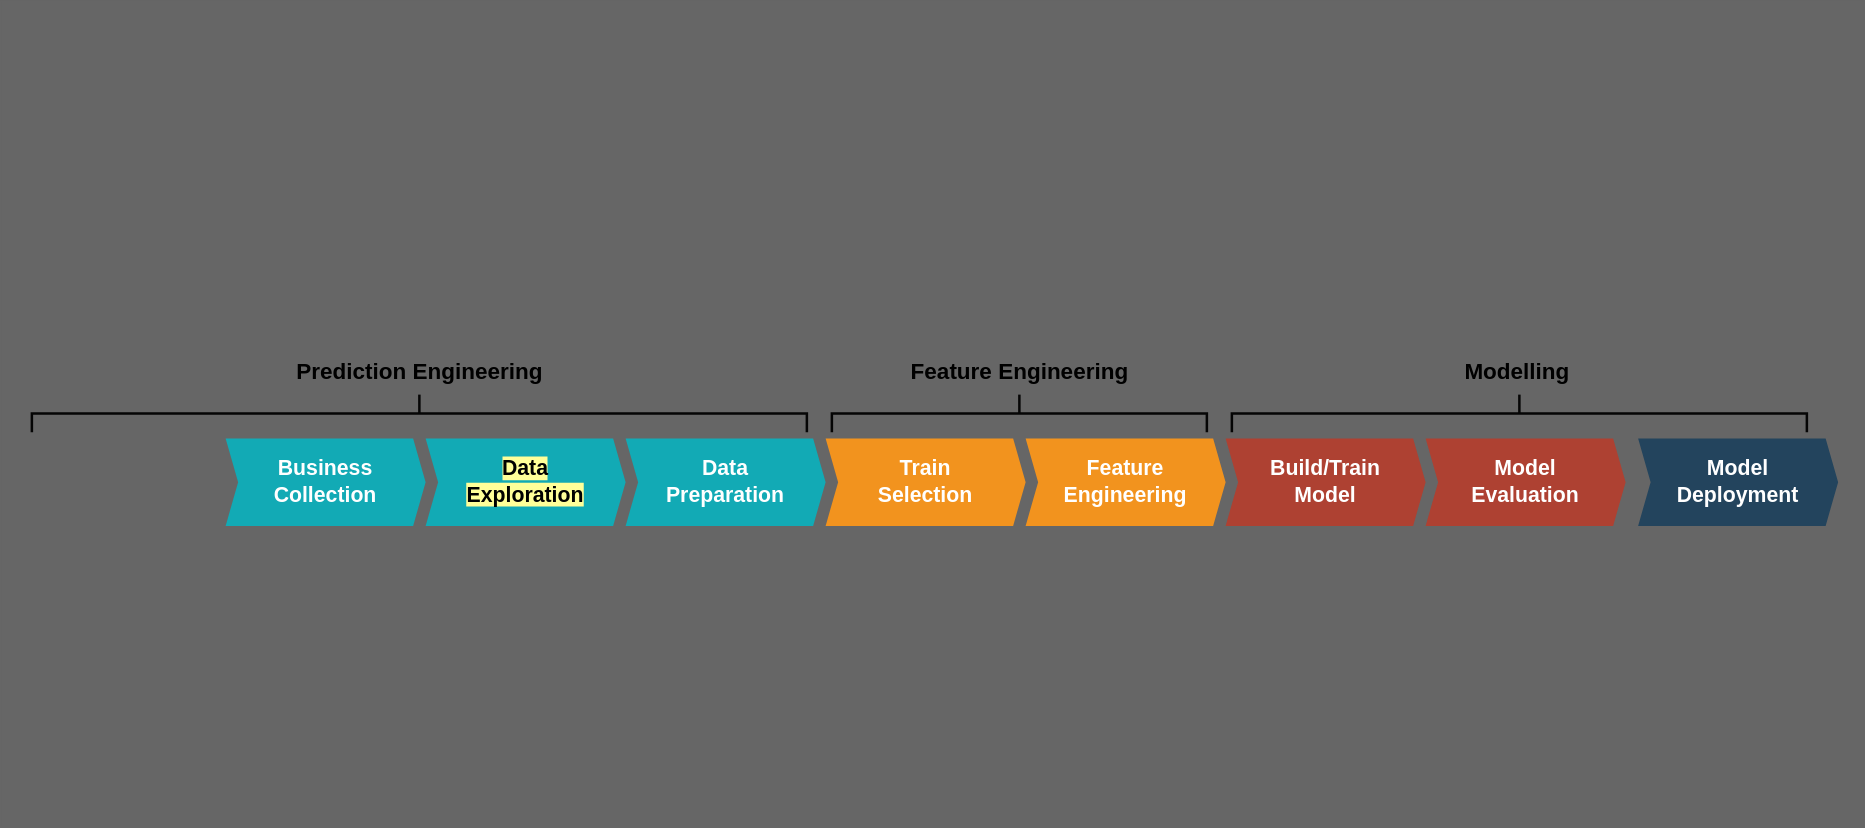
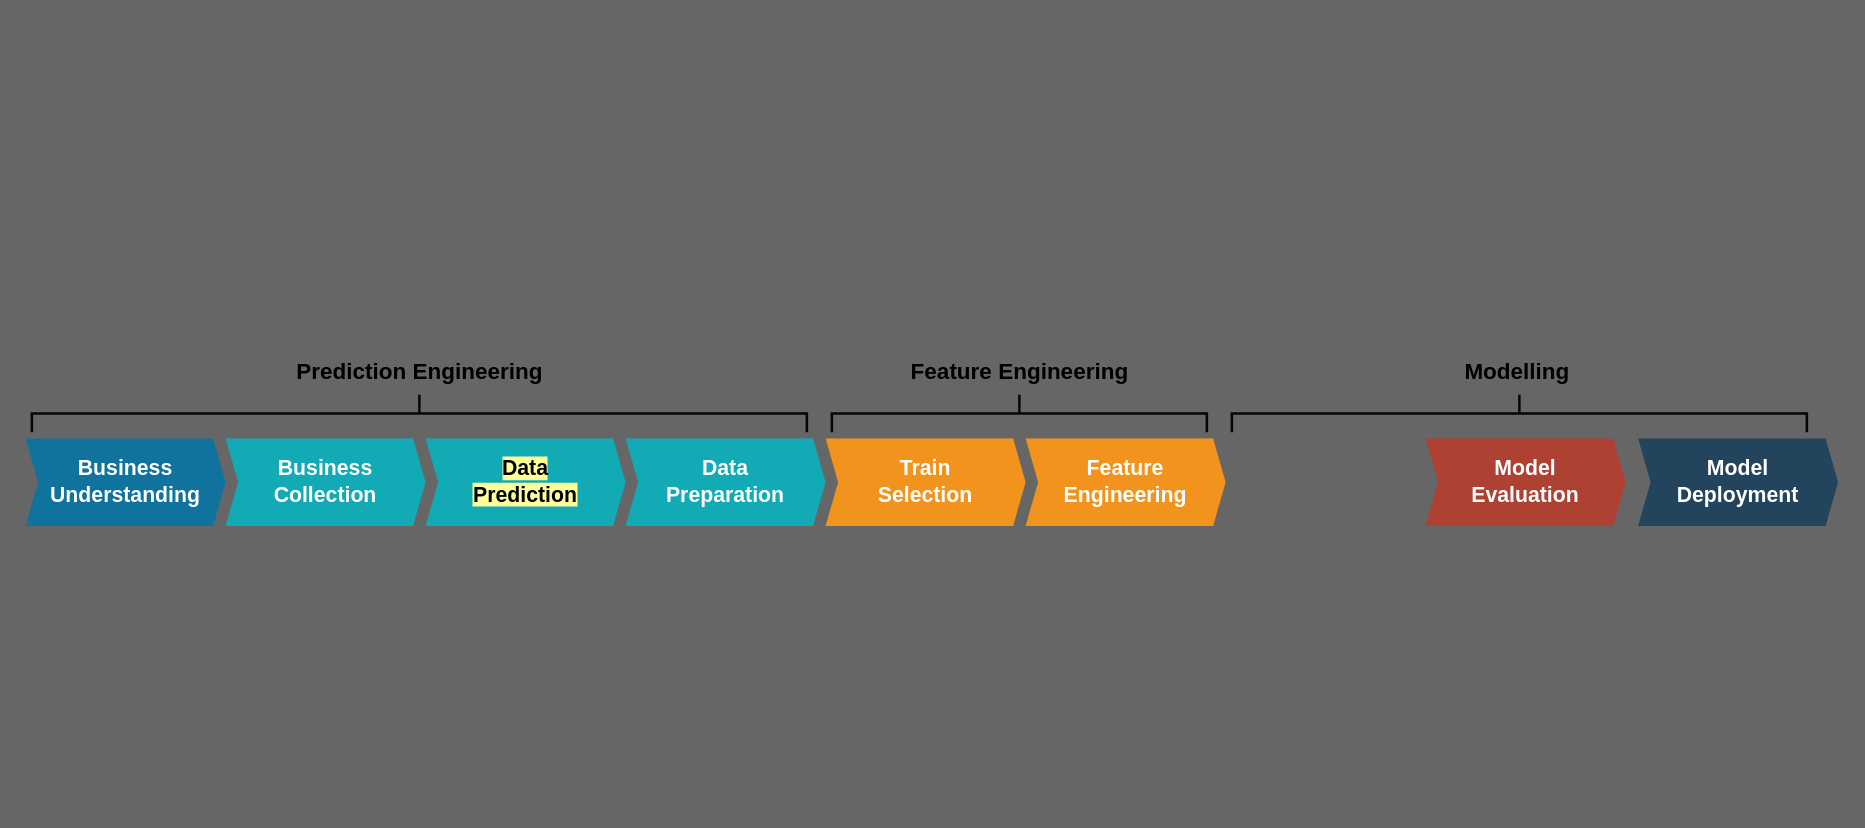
+ <mxCell id="2" value="Business&lt;br&gt;Understanding" style="shape=step;perimeter=stepPerimeter;whiteSpace=wrap;html=1;fixedSize=1;size=10;fillColor=#10739E;strokeColor=none;fontSize=17;fontColor=#FFFFFF;fontStyle=1;align=center;rounded=0;" parent="1" vertex="1"><mxGeometry x="20" y="350" width="160" height="70" as="geometry" /></mxCell>
- <mxCell id="7" value="&lt;span style=&quot;background-color: rgb(255 , 255 , 153)&quot;&gt;&lt;font color=&quot;#000000&quot;&gt;Data&lt;br&gt;Exploration&lt;/font&gt;&lt;/span&gt;" style="shape=step;perimeter=stepPerimeter;whiteSpace=wrap;html=1;fixedSize=1;size=10;fillColor=#12AAB5;strokeColor=none;fontSize=17;fontColor=#FFFFFF;fontStyle=1;align=center;rounded=0;" parent="1" vertex="1"><mxGeometry x="340" y="350" width="160" height="70" as="geometry" /></mxCell>
+ <mxCell id="7" value="&lt;span style=&quot;background-color: rgb(255 , 255 , 153)&quot;&gt;&lt;font color=&quot;#000000&quot;&gt;Data&lt;br&gt;Prediction&lt;/font&gt;&lt;/span&gt;" style="shape=step;perimeter=stepPerimeter;whiteSpace=wrap;html=1;fixedSize=1;size=10;fillColor=#12AAB5;strokeColor=none;fontSize=17;fontColor=#FFFFFF;fontStyle=1;align=center;rounded=0;" parent="1" vertex="1"><mxGeometry x="340" y="350" width="160" height="70" as="geometry" /></mxCell>
- <mxCell id="4" value="Build/Train&lt;br&gt;Model" style="shape=step;perimeter=stepPerimeter;whiteSpace=wrap;html=1;fixedSize=1;size=10;fillColor=#AE4132;strokeColor=none;fontSize=17;fontColor=#FFFFFF;fontStyle=1;align=center;rounded=0;" parent="1" vertex="1"><mxGeometry x="980" y="350" width="160" height="70" as="geometry" /></mxCell>
